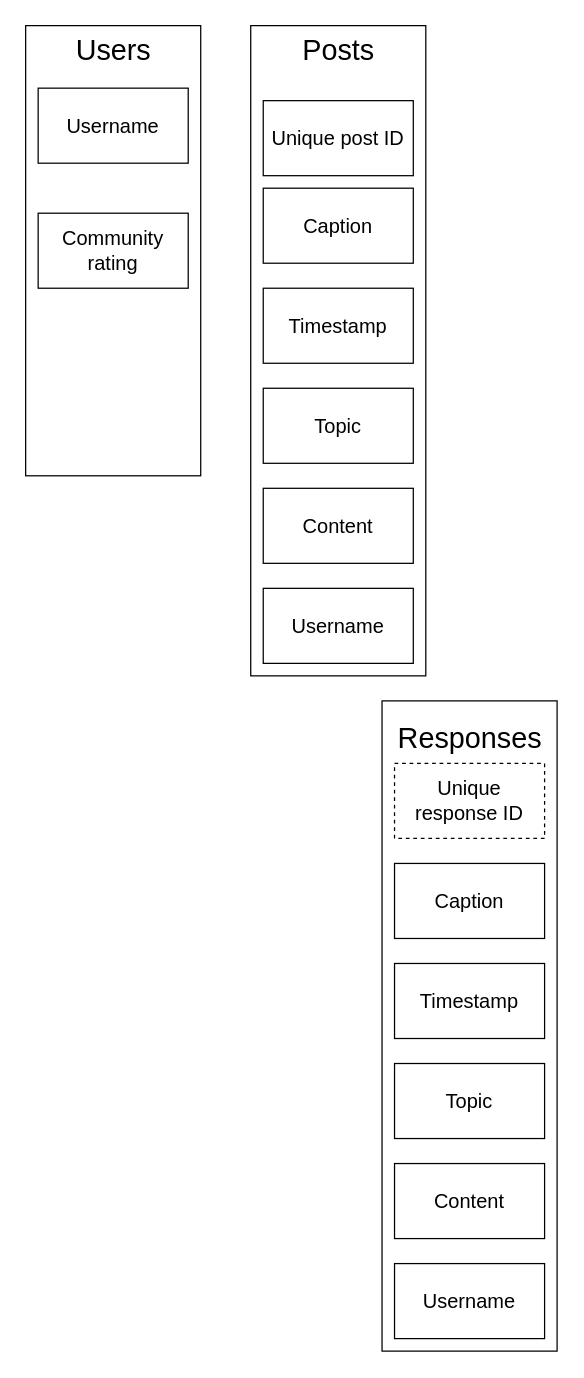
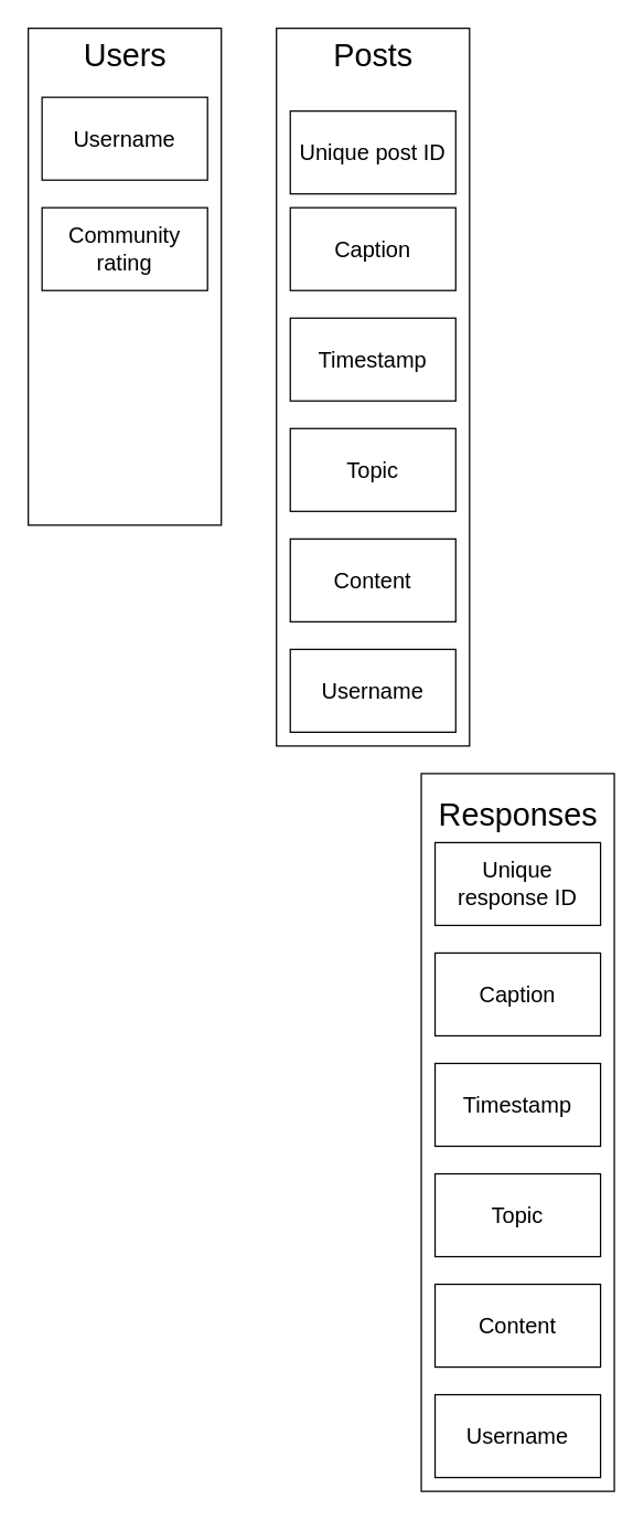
- <mxCell id="5" value="&lt;font style=&quot;font-size: 16px&quot;&gt;Community rating&lt;/font&gt;" style="rounded=0;whiteSpace=wrap;html=1;" vertex="1" parent="1"><mxGeometry x="30" y="170" width="120" height="60" as="geometry" /></mxCell>
+ <mxCell id="5" value="&lt;font style=&quot;font-size: 16px&quot;&gt;Community rating&lt;/font&gt;" style="rounded=0;whiteSpace=wrap;html=1;" vertex="1" parent="1"><mxGeometry x="30" y="150" width="120" height="60" as="geometry" /></mxCell>
- <mxCell id="16" value="&lt;font style=&quot;font-size: 16px&quot;&gt;Unique response ID&lt;/font&gt;" style="rounded=0;whiteSpace=wrap;html=1;dashed=1;" vertex="1" parent="1"><mxGeometry x="315" y="610" width="120" height="60" as="geometry" /></mxCell>
+ <mxCell id="16" value="&lt;font style=&quot;font-size: 16px&quot;&gt;Unique response ID&lt;/font&gt;" style="rounded=0;whiteSpace=wrap;html=1;" vertex="1" parent="1"><mxGeometry x="315" y="610" width="120" height="60" as="geometry" /></mxCell>
